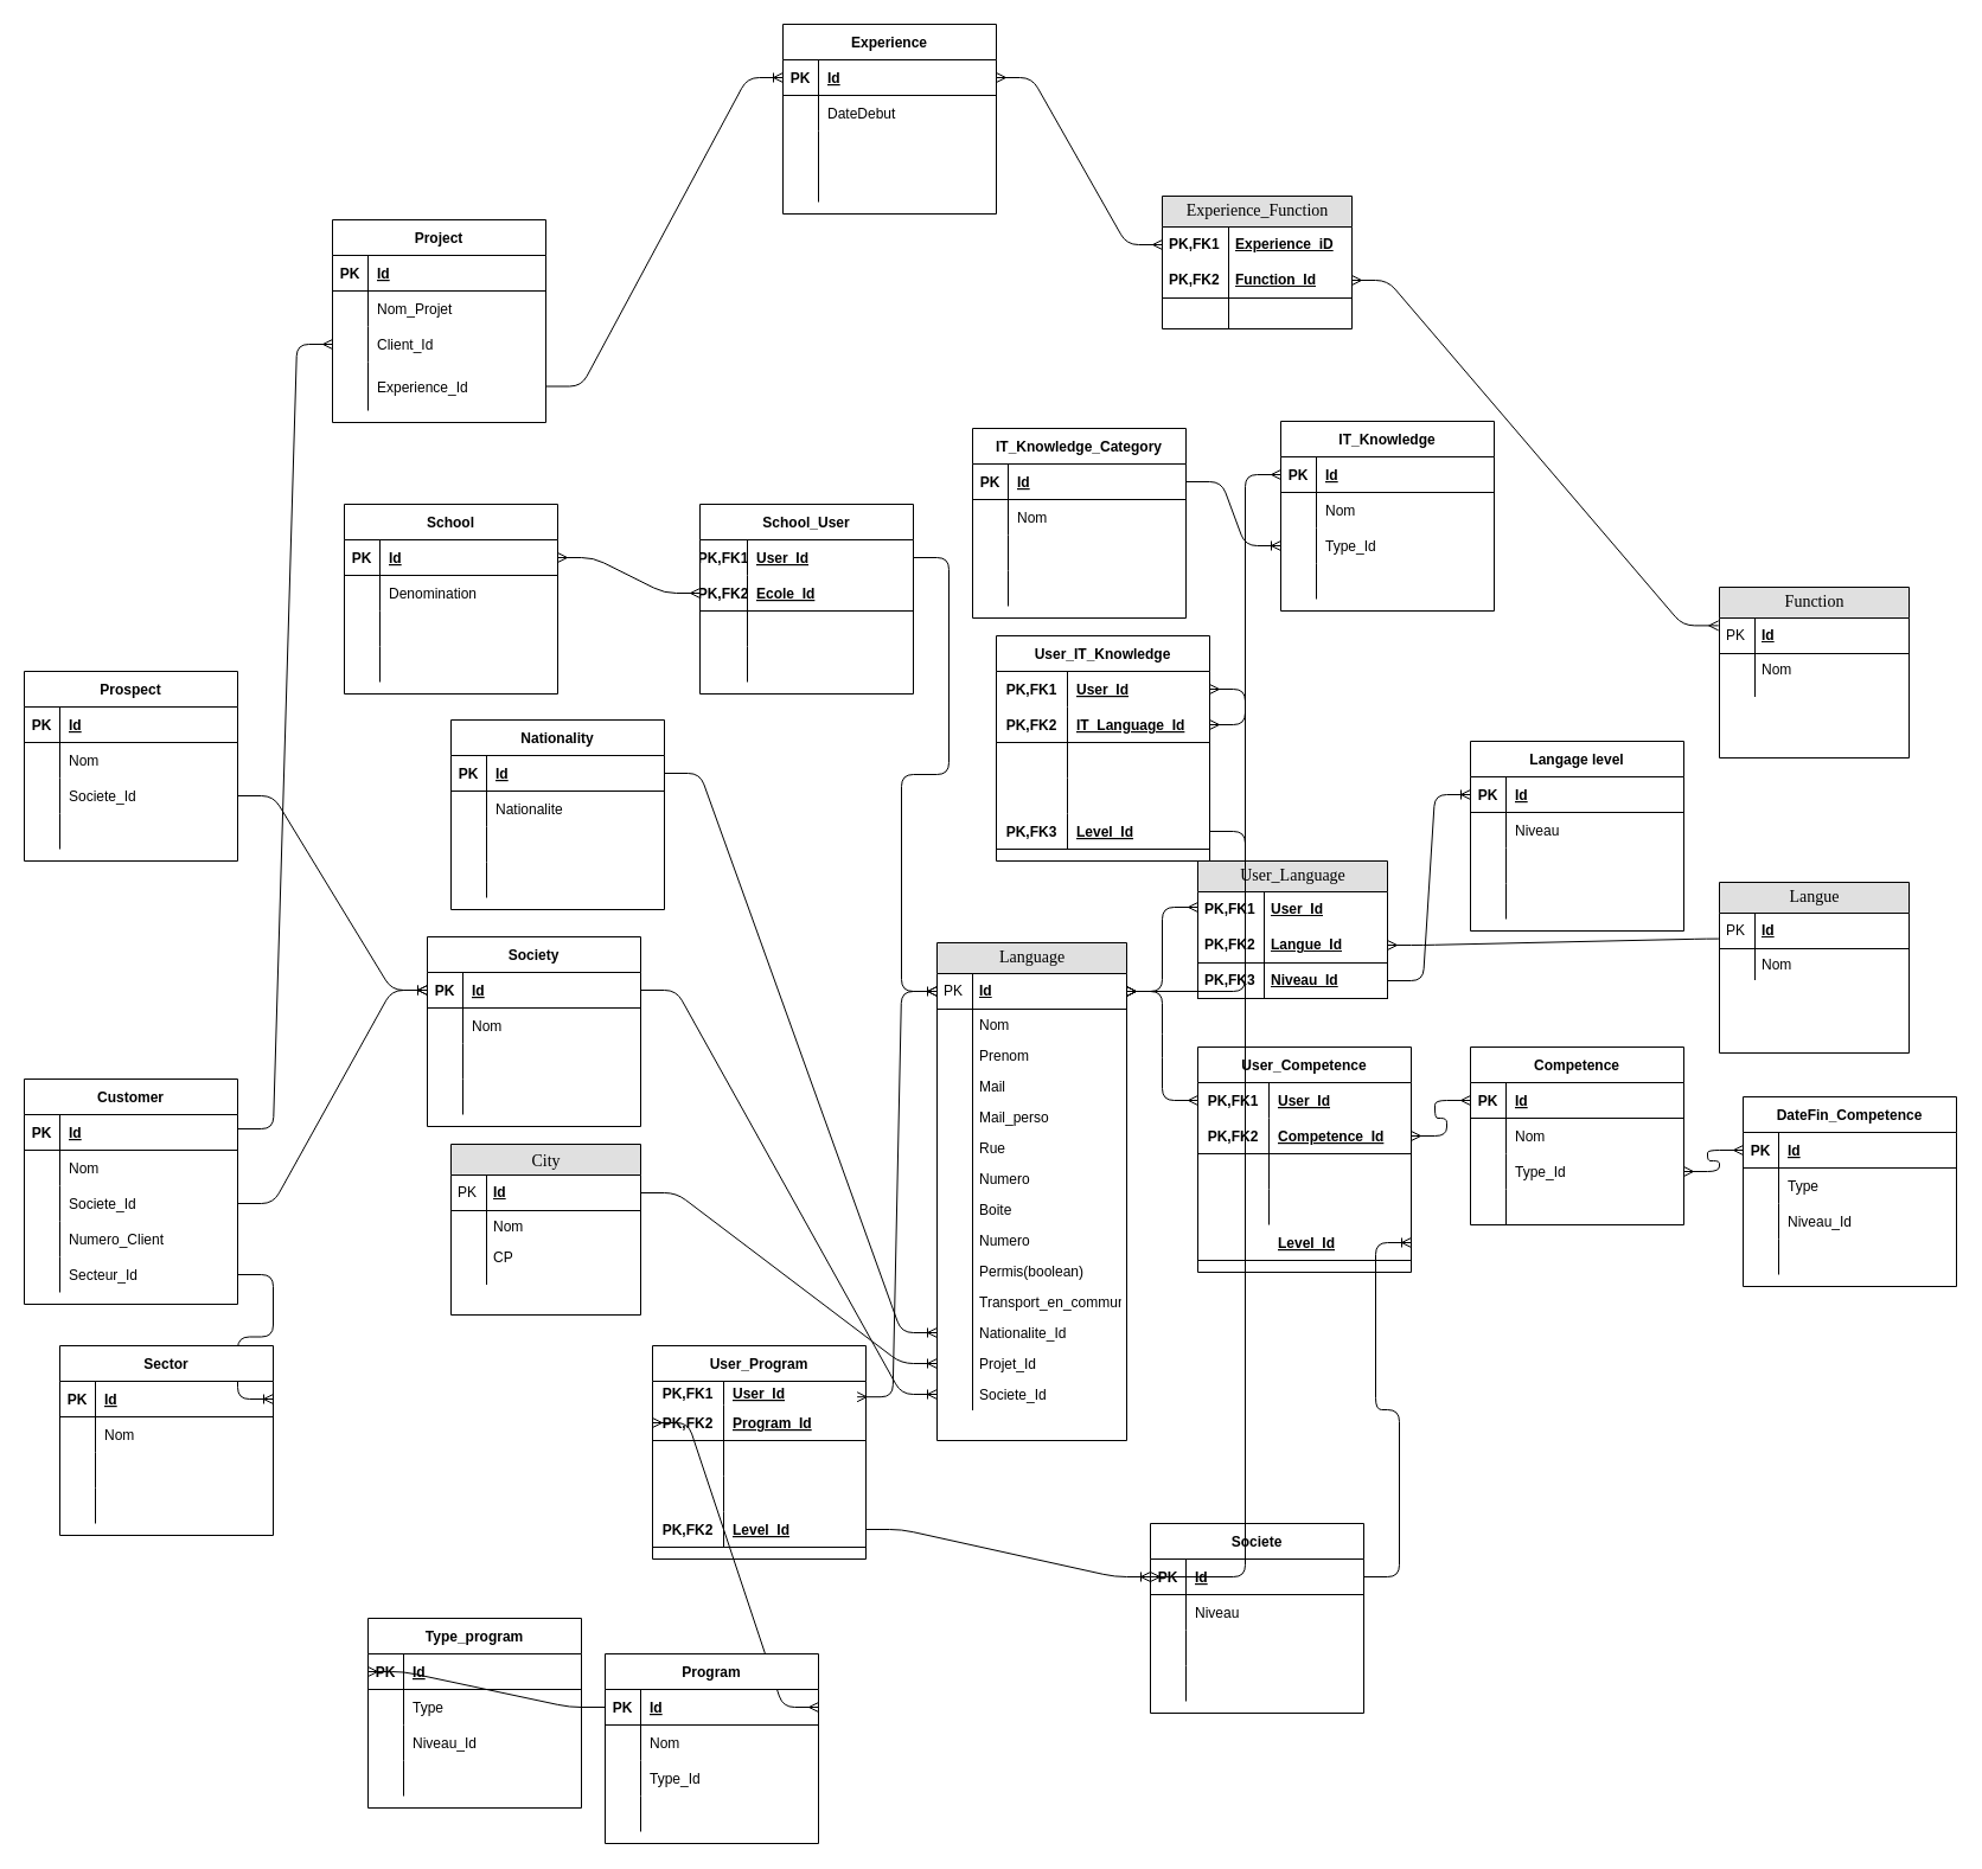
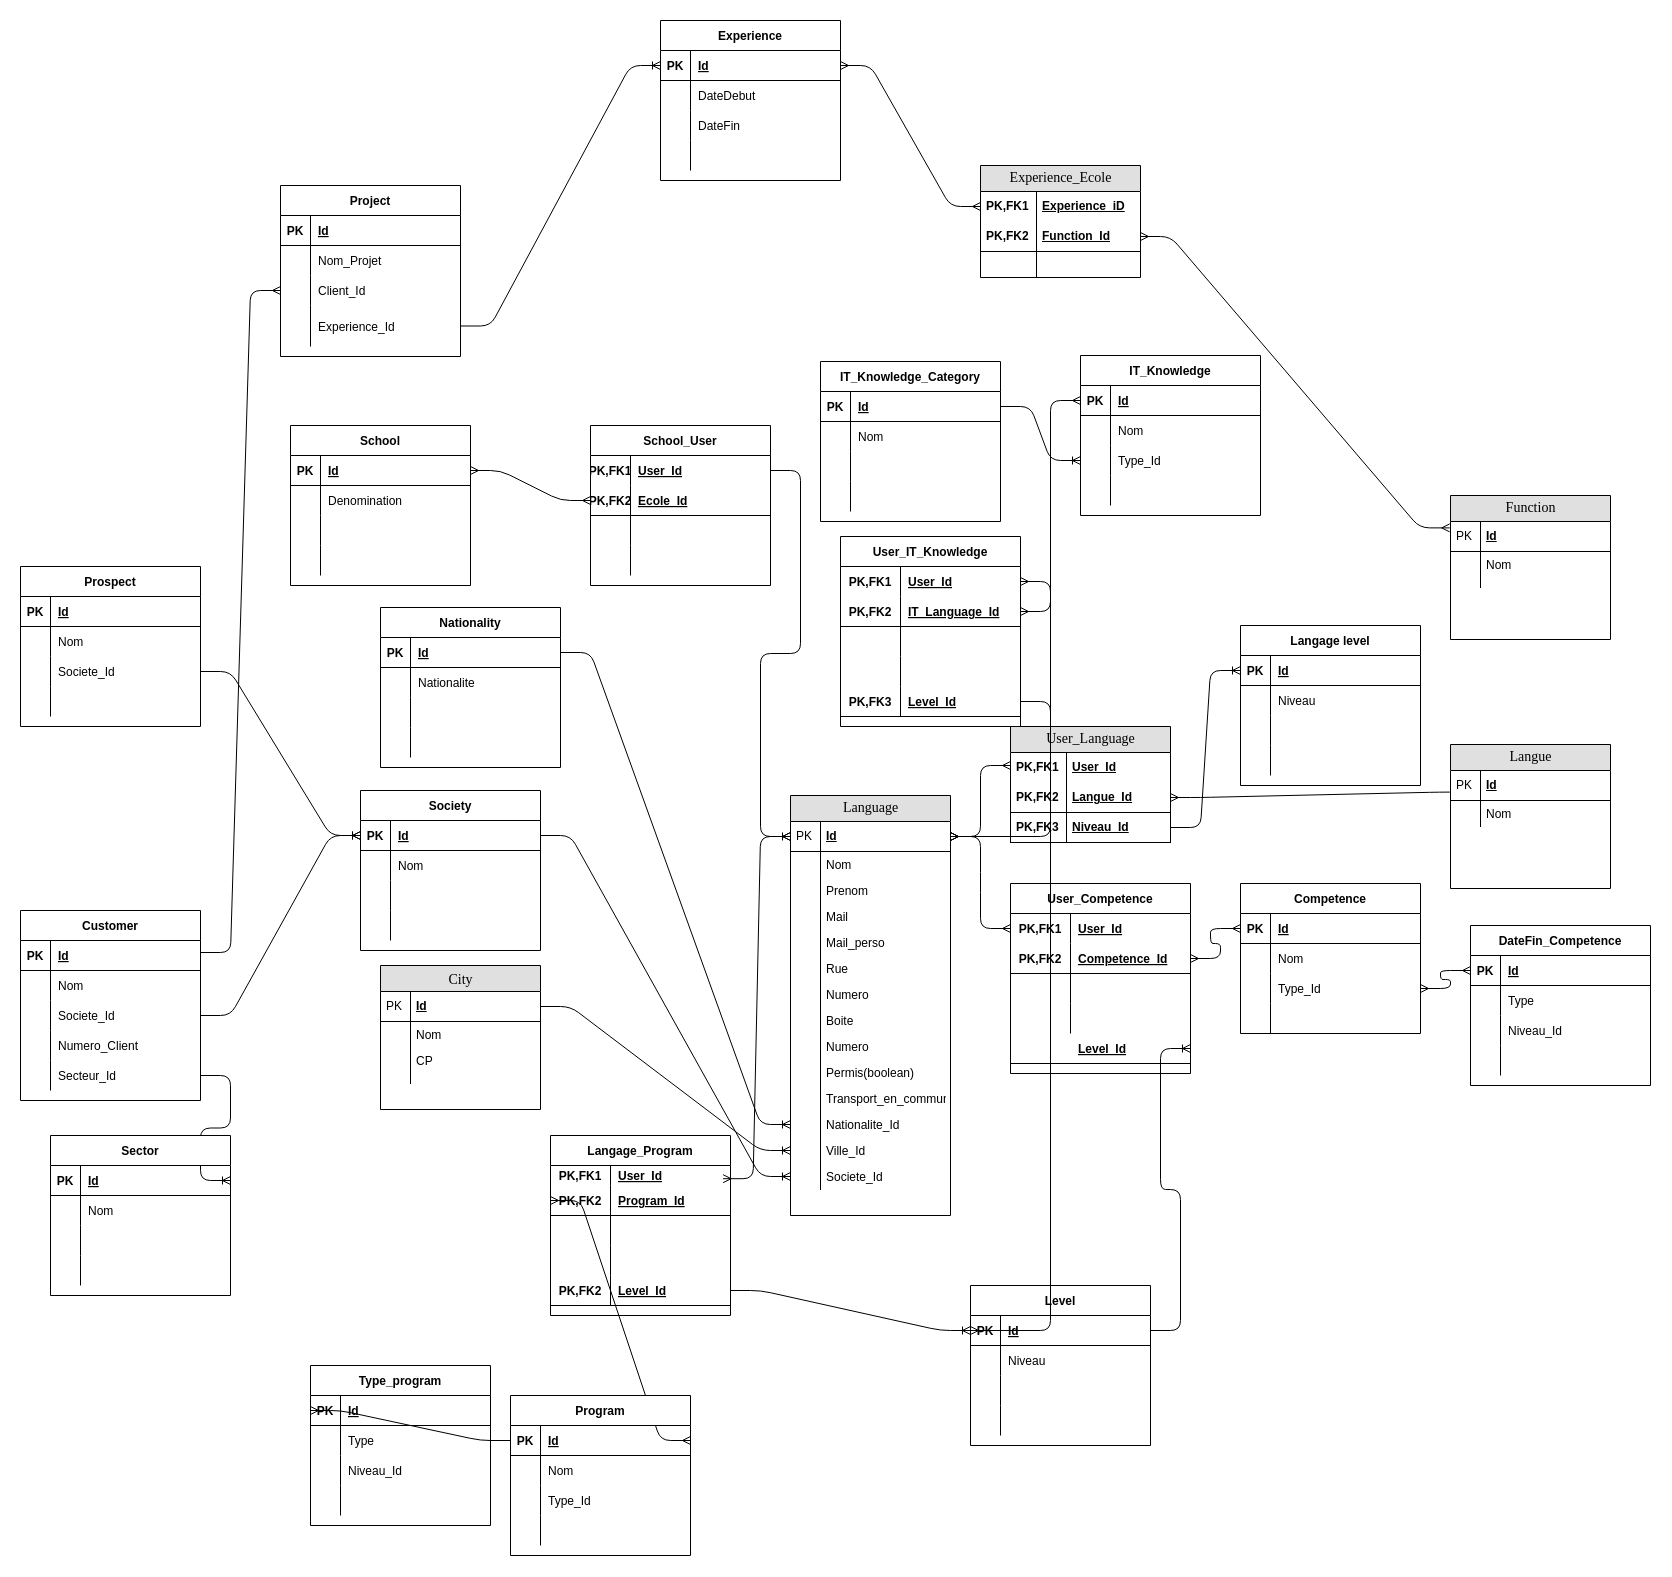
+ <mxCell id="223" value="DateFin" parent="221" vertex="1" style="shape=partialRectangle;connectable=0;fillColor=none;top=0;left=0;bottom=0;right=0;align=left;spacingLeft=6;overflow=hidden;"><mxGeometry as="geometry" height="30" width="150" x="30" /></mxCell>
- <mxCell id="311" value="Experience_Function" parent="1" vertex="1" style="swimlane;html=1;fontStyle=0;childLayout=stackLayout;horizontal=1;startSize=26;fillColor=#e0e0e0;horizontalStack=0;resizeParent=1;resizeLast=0;collapsible=1;marginBottom=0;swimlaneFillColor=#ffffff;align=center;rounded=0;shadow=0;comic=0;labelBackgroundColor=none;strokeWidth=1;fontFamily=Verdana;fontSize=14"><mxGeometry as="geometry" height="112" width="160" y="165" x="980" /></mxCell>
+ <mxCell id="311" value="Experience_Ecole" parent="1" vertex="1" style="swimlane;html=1;fontStyle=0;childLayout=stackLayout;horizontal=1;startSize=26;fillColor=#e0e0e0;horizontalStack=0;resizeParent=1;resizeLast=0;collapsible=1;marginBottom=0;swimlaneFillColor=#ffffff;align=center;rounded=0;shadow=0;comic=0;labelBackgroundColor=none;strokeWidth=1;fontFamily=Verdana;fontSize=14"><mxGeometry as="geometry" height="112" width="160" y="165" x="980" /></mxCell>
- <mxCell id="240" value="User_Program" parent="1" vertex="1" style="shape=table;startSize=30;container=1;collapsible=1;childLayout=tableLayout;fixedRows=1;rowLines=0;fontStyle=1;align=center;resizeLast=1;"><mxGeometry as="geometry" height="180" width="180" y="1135" x="550" /></mxCell>
+ <mxCell id="240" value="Langage_Program" parent="1" vertex="1" style="shape=table;startSize=30;container=1;collapsible=1;childLayout=tableLayout;fixedRows=1;rowLines=0;fontStyle=1;align=center;resizeLast=1;"><mxGeometry as="geometry" height="180" width="180" y="1135" x="550" /></mxCell>
- <mxCell id="307" value="Projet_Id" parent="282" vertex="1" style="shape=partialRectangle;top=0;left=0;right=0;bottom=0;html=1;align=left;verticalAlign=top;fillColor=none;spacingLeft=34;spacingRight=4;whiteSpace=wrap;overflow=hidden;rotatable=0;points=[[0,0.5],[1,0.5]];portConstraint=eastwest;dropTarget=0;"><mxGeometry as="geometry" height="26" width="160" y="342" /></mxCell>
+ <mxCell id="307" value="Ville_Id" parent="282" vertex="1" style="shape=partialRectangle;top=0;left=0;right=0;bottom=0;html=1;align=left;verticalAlign=top;fillColor=none;spacingLeft=34;spacingRight=4;whiteSpace=wrap;overflow=hidden;rotatable=0;points=[[0,0.5],[1,0.5]];portConstraint=eastwest;dropTarget=0;"><mxGeometry as="geometry" height="26" width="160" y="342" /></mxCell>
- <mxCell id="269" value="Societe" parent="1" vertex="1" style="shape=table;startSize=30;container=1;collapsible=1;childLayout=tableLayout;fixedRows=1;rowLines=0;fontStyle=1;align=center;resizeLast=1;"><mxGeometry as="geometry" height="160" width="180" y="1285" x="970" /></mxCell>
+ <mxCell id="269" value="Level" parent="1" vertex="1" style="shape=table;startSize=30;container=1;collapsible=1;childLayout=tableLayout;fixedRows=1;rowLines=0;fontStyle=1;align=center;resizeLast=1;"><mxGeometry as="geometry" height="160" width="180" y="1285" x="970" /></mxCell>
